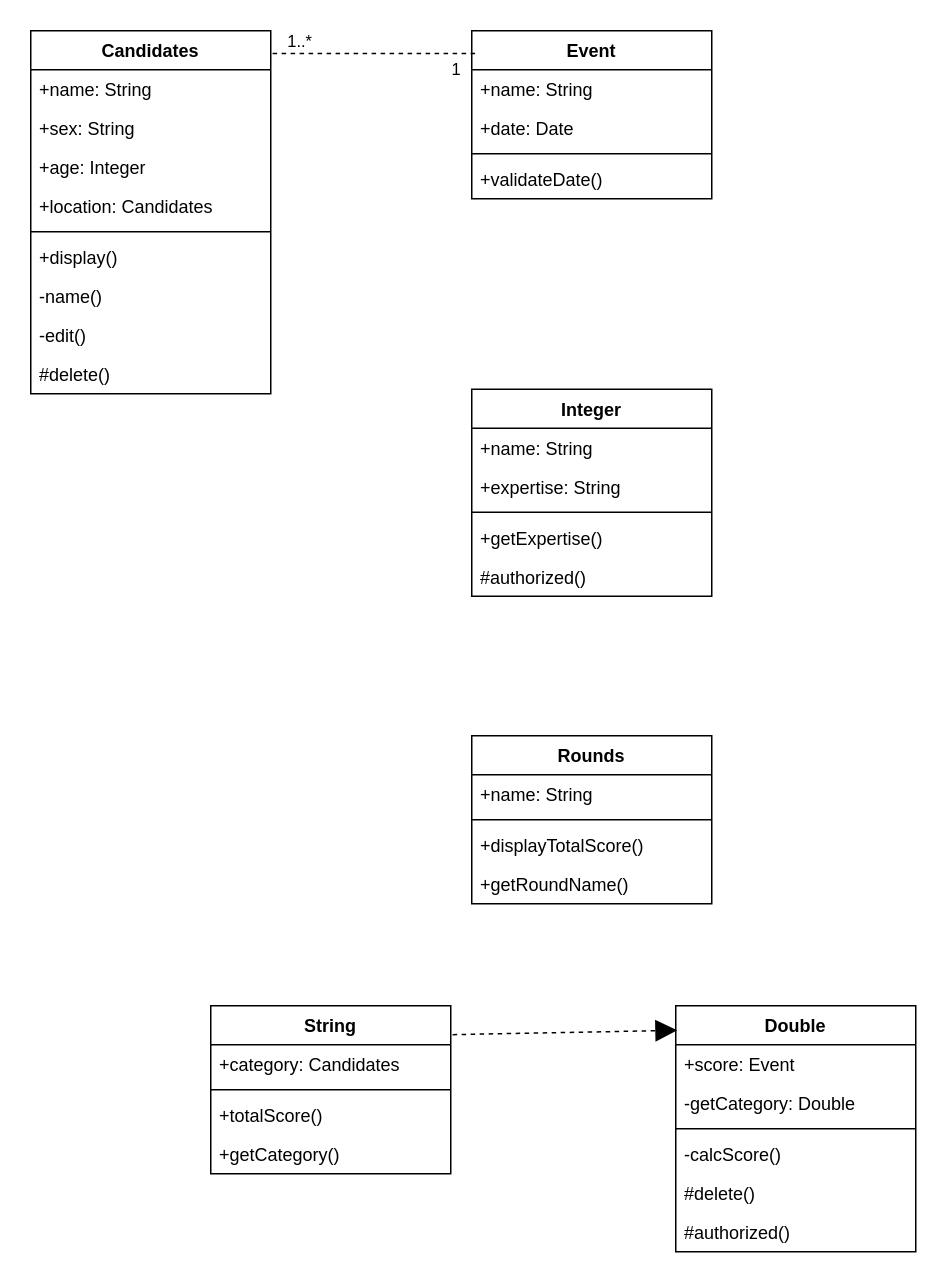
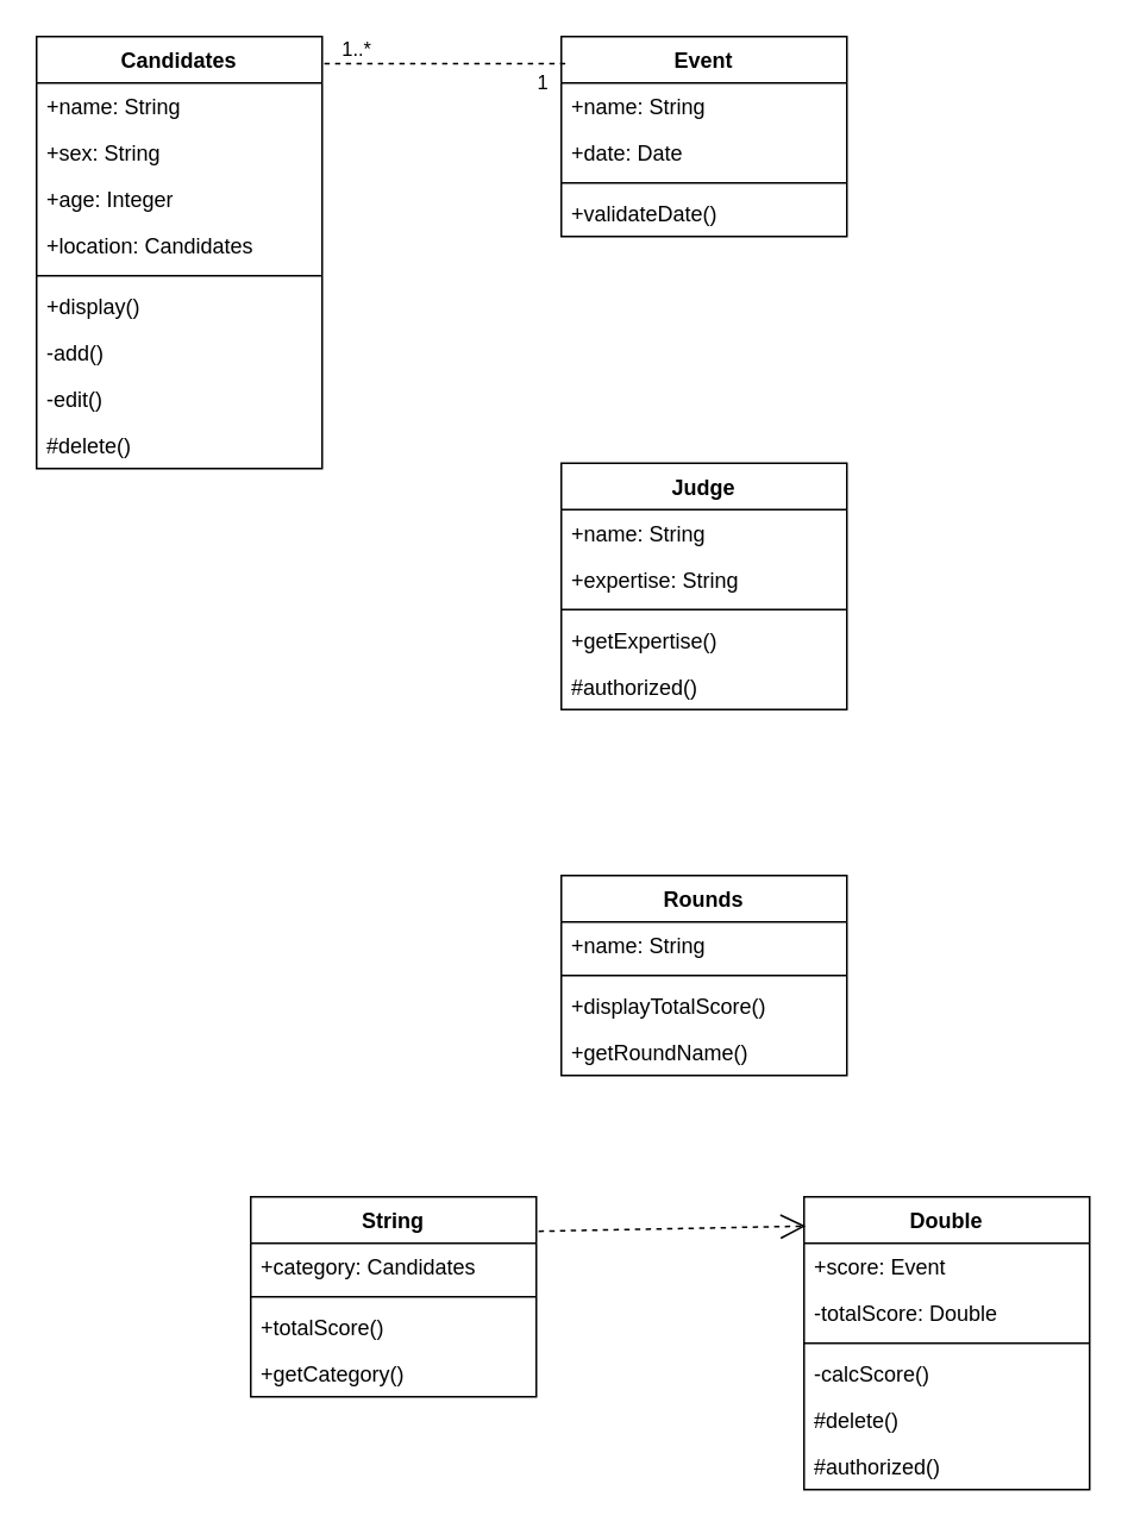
- <mxCell id="14" value="-name()" style="text;strokeColor=none;fillColor=none;align=left;verticalAlign=top;spacingLeft=4;spacingRight=4;overflow=hidden;rotatable=0;points=[[0,0.5],[1,0.5]];portConstraint=eastwest;whiteSpace=wrap;html=1;" vertex="1" parent="7"><mxGeometry y="164" width="160" height="26" as="geometry" /></mxCell>
+ <mxCell id="14" value="-add()" style="text;strokeColor=none;fillColor=none;align=left;verticalAlign=top;spacingLeft=4;spacingRight=4;overflow=hidden;rotatable=0;points=[[0,0.5],[1,0.5]];portConstraint=eastwest;whiteSpace=wrap;html=1;" vertex="1" parent="7"><mxGeometry y="164" width="160" height="26" as="geometry" /></mxCell>
- <mxCell id="29" value="Integer" style="swimlane;fontStyle=1;align=center;verticalAlign=top;childLayout=stackLayout;horizontal=1;startSize=26;horizontalStack=0;resizeParent=1;resizeParentMax=0;resizeLast=0;collapsible=1;marginBottom=0;whiteSpace=wrap;html=1;" vertex="1" parent="1"><mxGeometry x="314" y="259" width="160" height="138" as="geometry" /></mxCell>
+ <mxCell id="29" value="Judge" style="swimlane;fontStyle=1;align=center;verticalAlign=top;childLayout=stackLayout;horizontal=1;startSize=26;horizontalStack=0;resizeParent=1;resizeParentMax=0;resizeLast=0;collapsible=1;marginBottom=0;whiteSpace=wrap;html=1;" vertex="1" parent="1"><mxGeometry x="314" y="259" width="160" height="138" as="geometry" /></mxCell>
- <mxCell id="43" value="" style="endArrow=block;endSize=12;dashed=1;html=1;rounded=0;exitX=1.008;exitY=0.172;exitDx=0;exitDy=0;exitPerimeter=0;entryX=0.006;entryY=0.1;entryDx=0;entryDy=0;entryPerimeter=0;" edge="1" parent="1" source="2" target="17"><mxGeometry width="160" relative="1" as="geometry"><mxPoint x="320" y="550" as="sourcePoint" /><mxPoint x="480" y="550" as="targetPoint" /></mxGeometry></mxCell>
+ <mxCell id="43" value="" style="endArrow=open;endSize=12;dashed=1;html=1;rounded=0;exitX=1.008;exitY=0.172;exitDx=0;exitDy=0;exitPerimeter=0;entryX=0.006;entryY=0.1;entryDx=0;entryDy=0;entryPerimeter=0;" edge="1" parent="1" source="2" target="17"><mxGeometry width="160" relative="1" as="geometry"><mxPoint x="320" y="550" as="sourcePoint" /><mxPoint x="480" y="550" as="targetPoint" /></mxGeometry></mxCell>
- <mxCell id="19" value="-getCategory: Double" style="text;strokeColor=none;fillColor=none;align=left;verticalAlign=top;spacingLeft=4;spacingRight=4;overflow=hidden;rotatable=0;points=[[0,0.5],[1,0.5]];portConstraint=eastwest;whiteSpace=wrap;html=1;" vertex="1" parent="17"><mxGeometry y="52" width="160" height="26" as="geometry" /></mxCell>
+ <mxCell id="19" value="-totalScore: Double" style="text;strokeColor=none;fillColor=none;align=left;verticalAlign=top;spacingLeft=4;spacingRight=4;overflow=hidden;rotatable=0;points=[[0,0.5],[1,0.5]];portConstraint=eastwest;whiteSpace=wrap;html=1;" vertex="1" parent="17"><mxGeometry y="52" width="160" height="26" as="geometry" /></mxCell>
